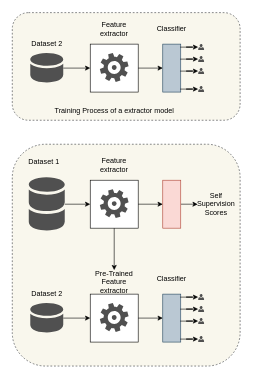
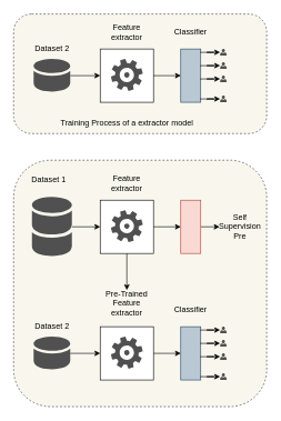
- <mxCell id="32" value="Self Supervision Scores" style="text;html=1;strokeColor=none;fillColor=none;align=center;verticalAlign=middle;whiteSpace=wrap;rounded=0;" vertex="1" parent="1"><mxGeometry x="330" y="325" width="60" height="30" as="geometry" /></mxCell>
+ <mxCell id="32" value="Self Supervision Pre" style="text;html=1;strokeColor=none;fillColor=none;align=center;verticalAlign=middle;whiteSpace=wrap;rounded=0;" vertex="1" parent="1"><mxGeometry x="330" y="325" width="60" height="30" as="geometry" /></mxCell>
- <mxCell id="36" value="Pre-Trained Feature extractor" style="text;html=1;strokeColor=none;fillColor=none;align=center;verticalAlign=middle;whiteSpace=wrap;rounded=0;" vertex="1" parent="1"><mxGeometry x="155" y="450" width="70" height="40" as="geometry" /></mxCell>
+ <mxCell id="36" value="Pre-Trained Feature extractor" style="text;html=1;strokeColor=none;fillColor=none;align=center;verticalAlign=middle;whiteSpace=wrap;rounded=0;" vertex="1" parent="1"><mxGeometry x="155" y="435" width="70" height="40" as="geometry" /></mxCell>
